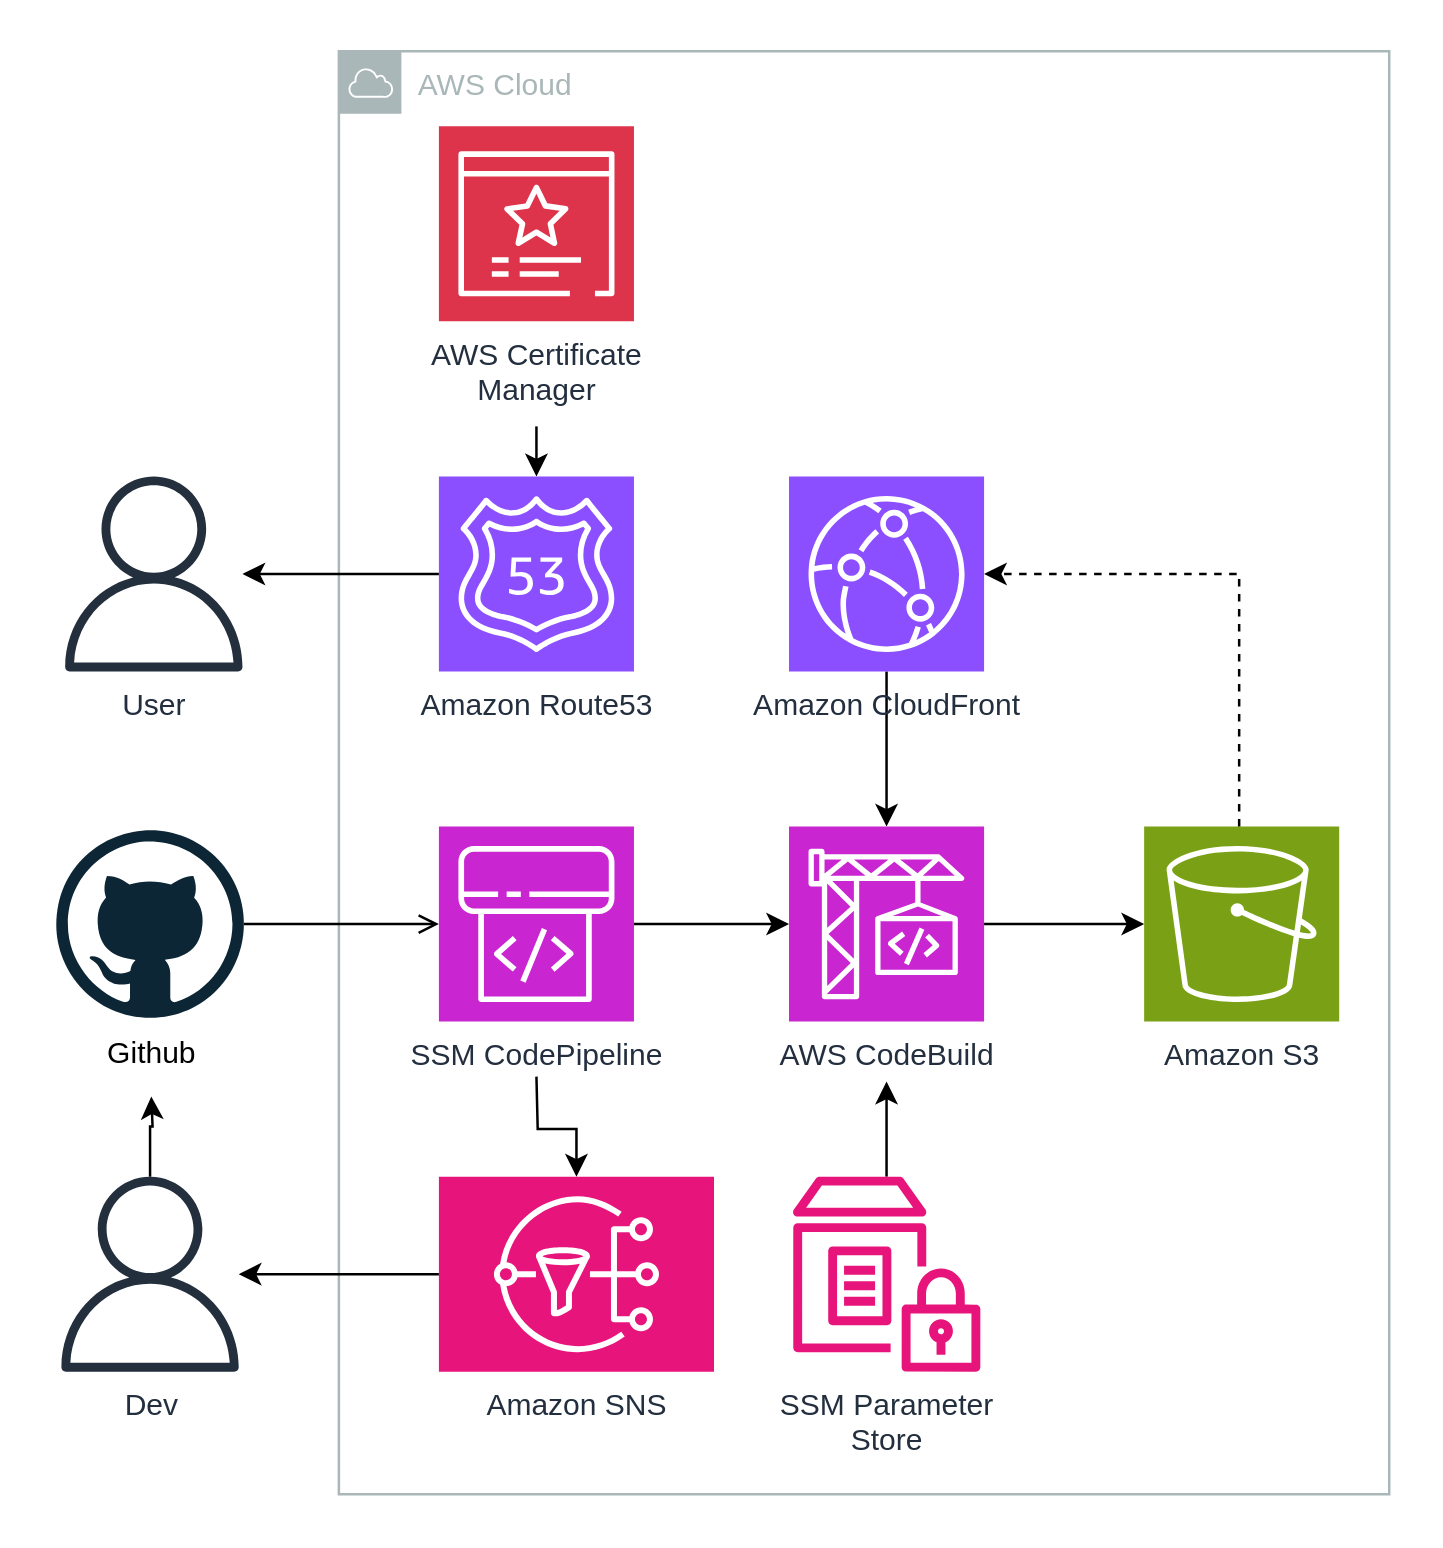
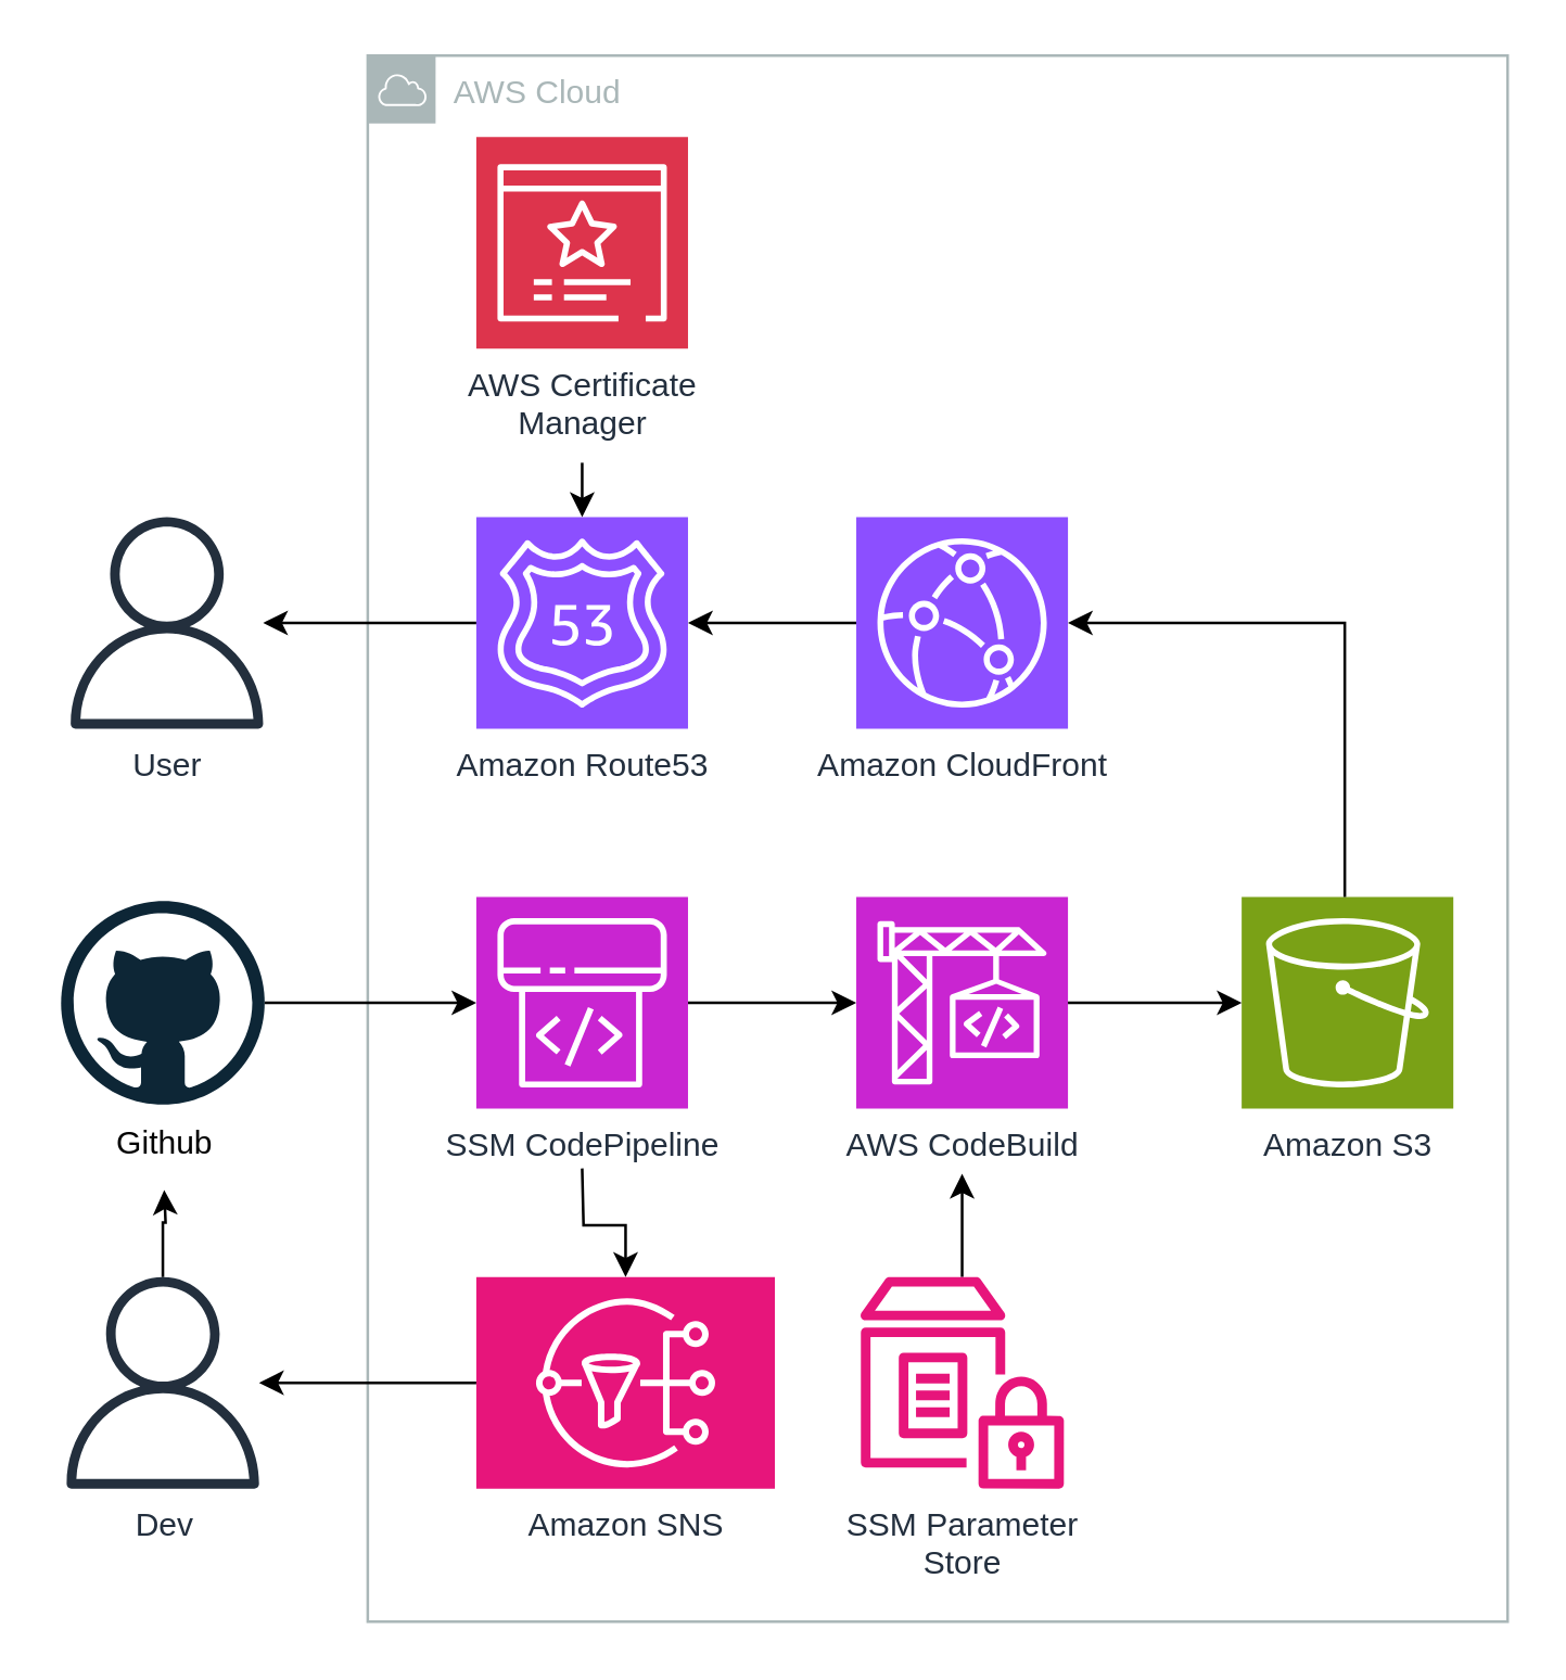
- <mxCell id="15" style="edgeStyle=orthogonalEdgeStyle;rounded=0;orthogonalLoop=1;jettySize=auto;html=1;entryX=1;entryY=0.5;entryDx=0;entryDy=0;entryPerimeter=0;dashed=1;" parent="1" source="8" target="10" edge="1"><mxGeometry relative="1" as="geometry"><Array as="points"><mxPoint x="495" y="229" /></Array></mxGeometry></mxCell>
+ <mxCell id="15" style="edgeStyle=orthogonalEdgeStyle;rounded=0;orthogonalLoop=1;jettySize=auto;html=1;entryX=1;entryY=0.5;entryDx=0;entryDy=0;entryPerimeter=0;" parent="1" source="8" target="10" edge="1"><mxGeometry relative="1" as="geometry"><Array as="points"><mxPoint x="495" y="229" /></Array></mxGeometry></mxCell>
- <mxCell id="9" style="edgeStyle=orthogonalEdgeStyle;rounded=0;orthogonalLoop=1;jettySize=auto;html=1;" parent="1" source="10" target="7" edge="1"><mxGeometry relative="1" as="geometry" /></mxCell>
+ <mxCell id="9" style="edgeStyle=orthogonalEdgeStyle;rounded=0;orthogonalLoop=1;jettySize=auto;html=1;" parent="1" source="10" target="12" edge="1"><mxGeometry relative="1" as="geometry" /></mxCell>
- <mxCell id="3" style="edgeStyle=orthogonalEdgeStyle;rounded=0;orthogonalLoop=1;jettySize=auto;html=1;endArrow=open;" parent="1" source="4" target="6" edge="1"><mxGeometry relative="1" as="geometry" /></mxCell>
+ <mxCell id="3" style="edgeStyle=orthogonalEdgeStyle;rounded=0;orthogonalLoop=1;jettySize=auto;html=1;" parent="1" source="4" target="6" edge="1"><mxGeometry relative="1" as="geometry" /></mxCell>
